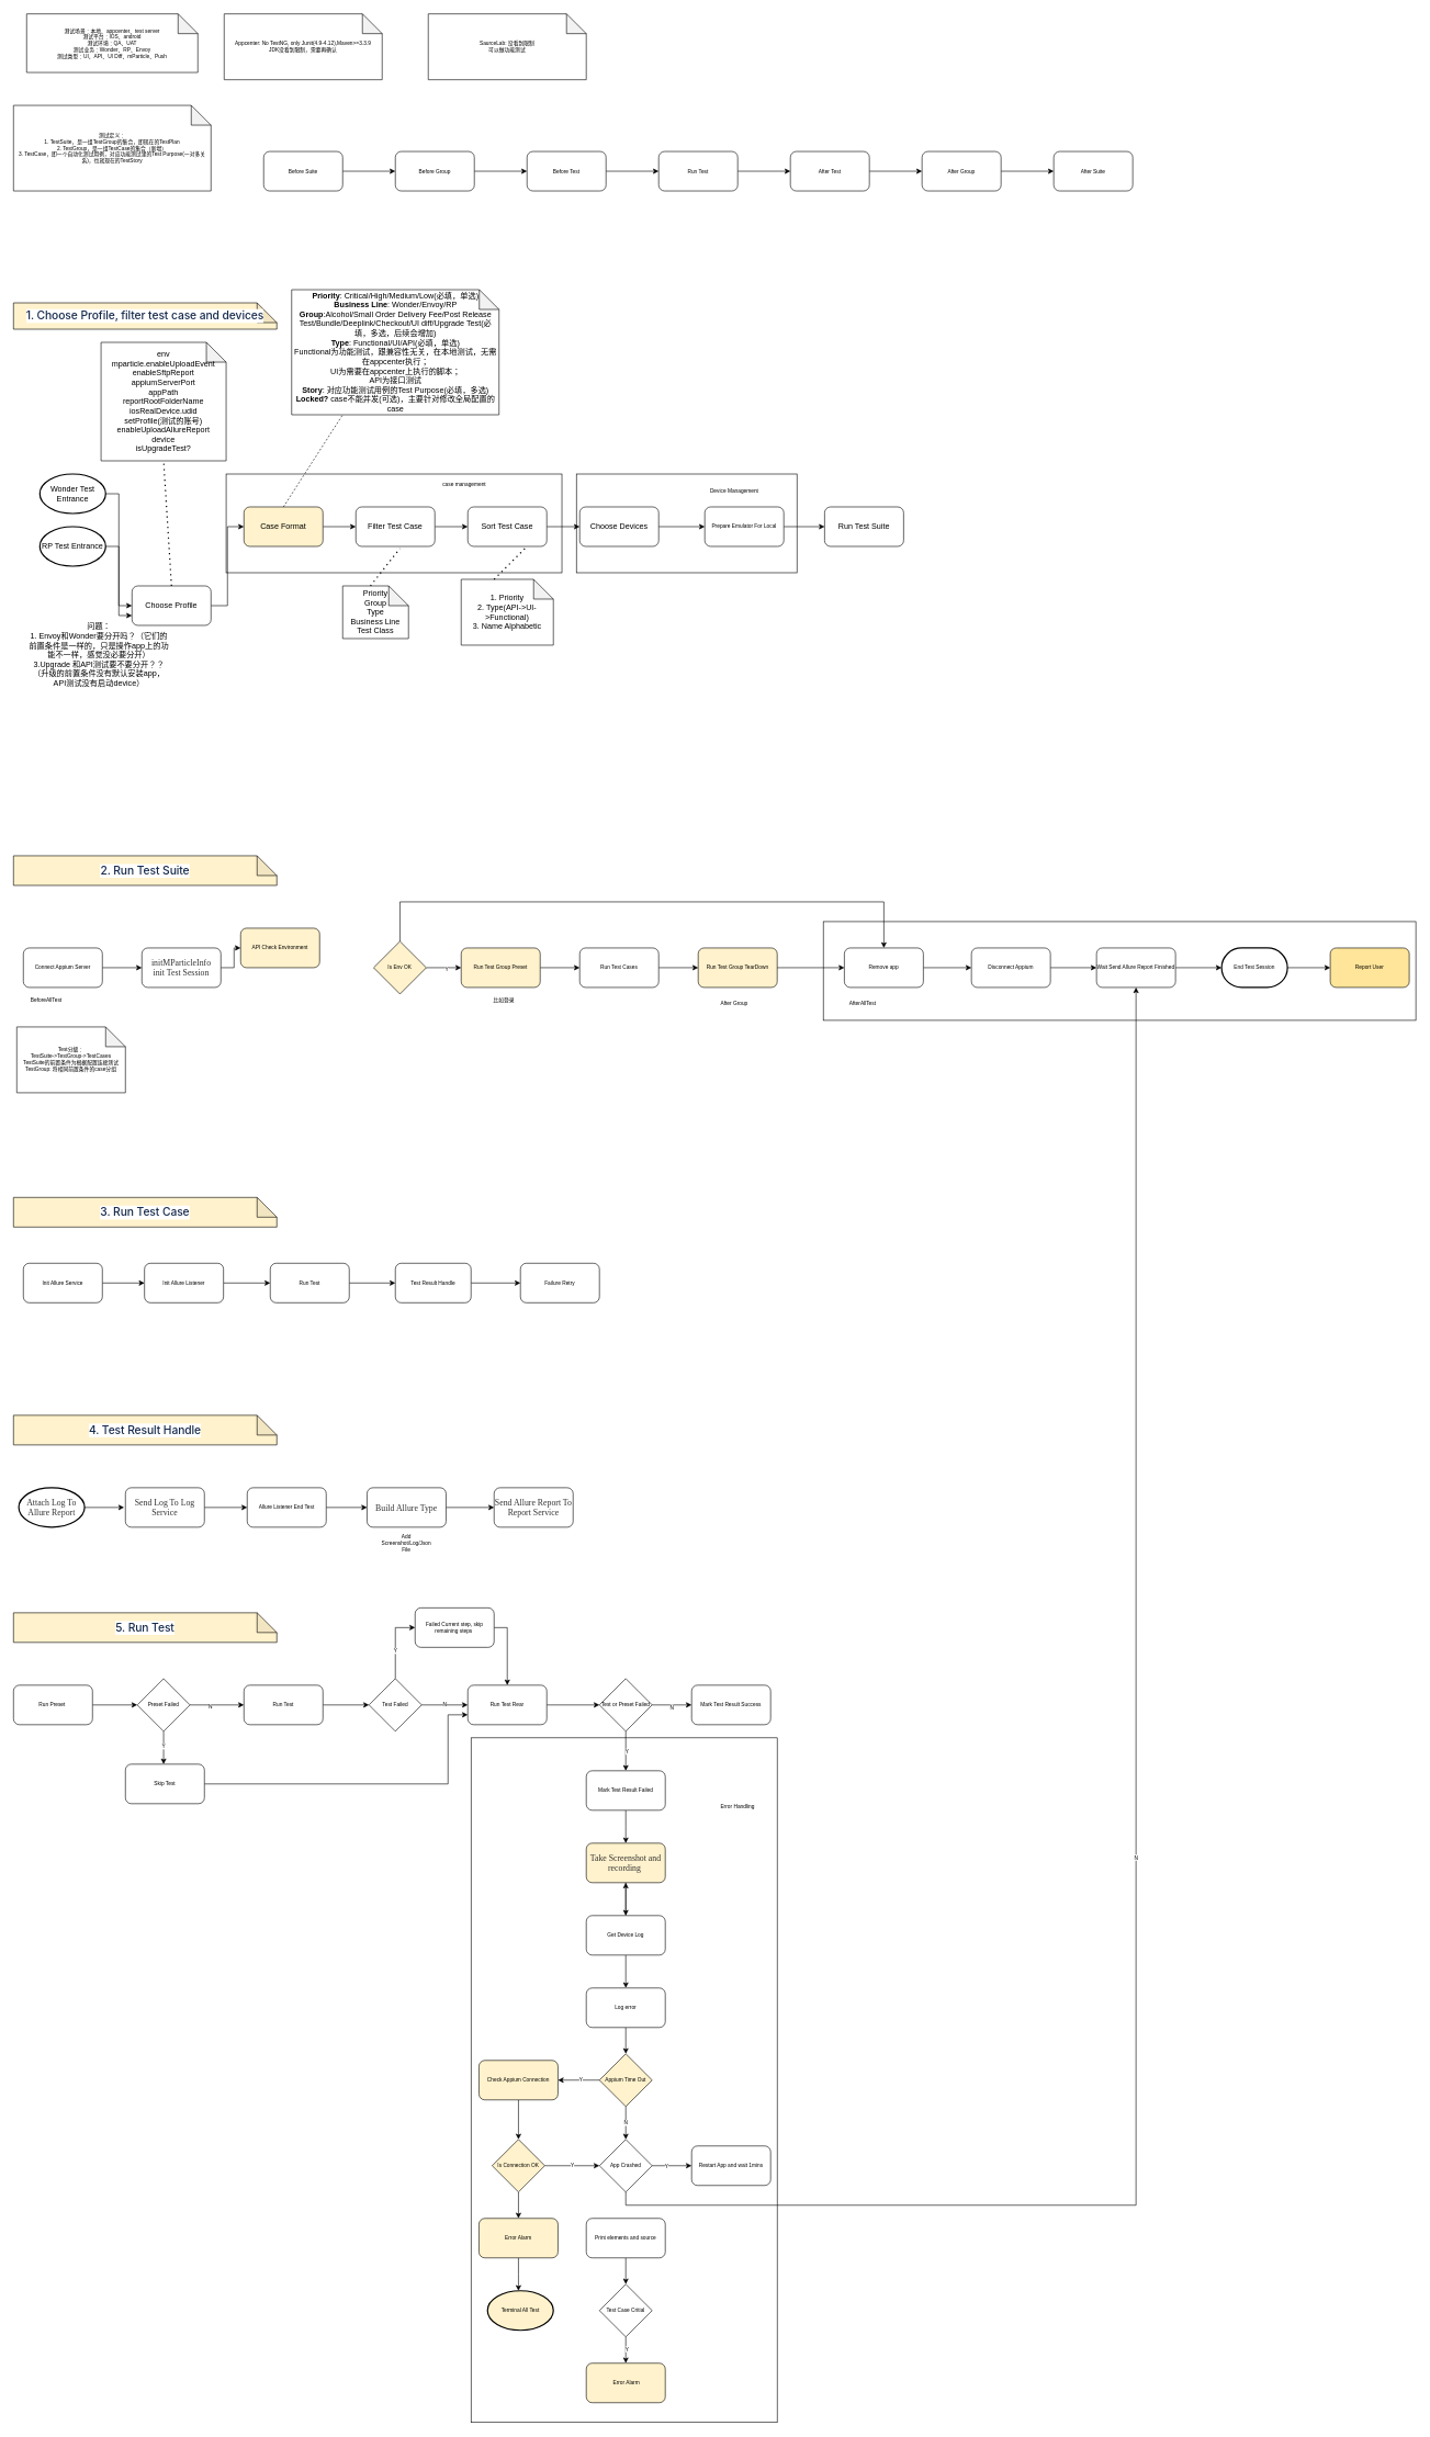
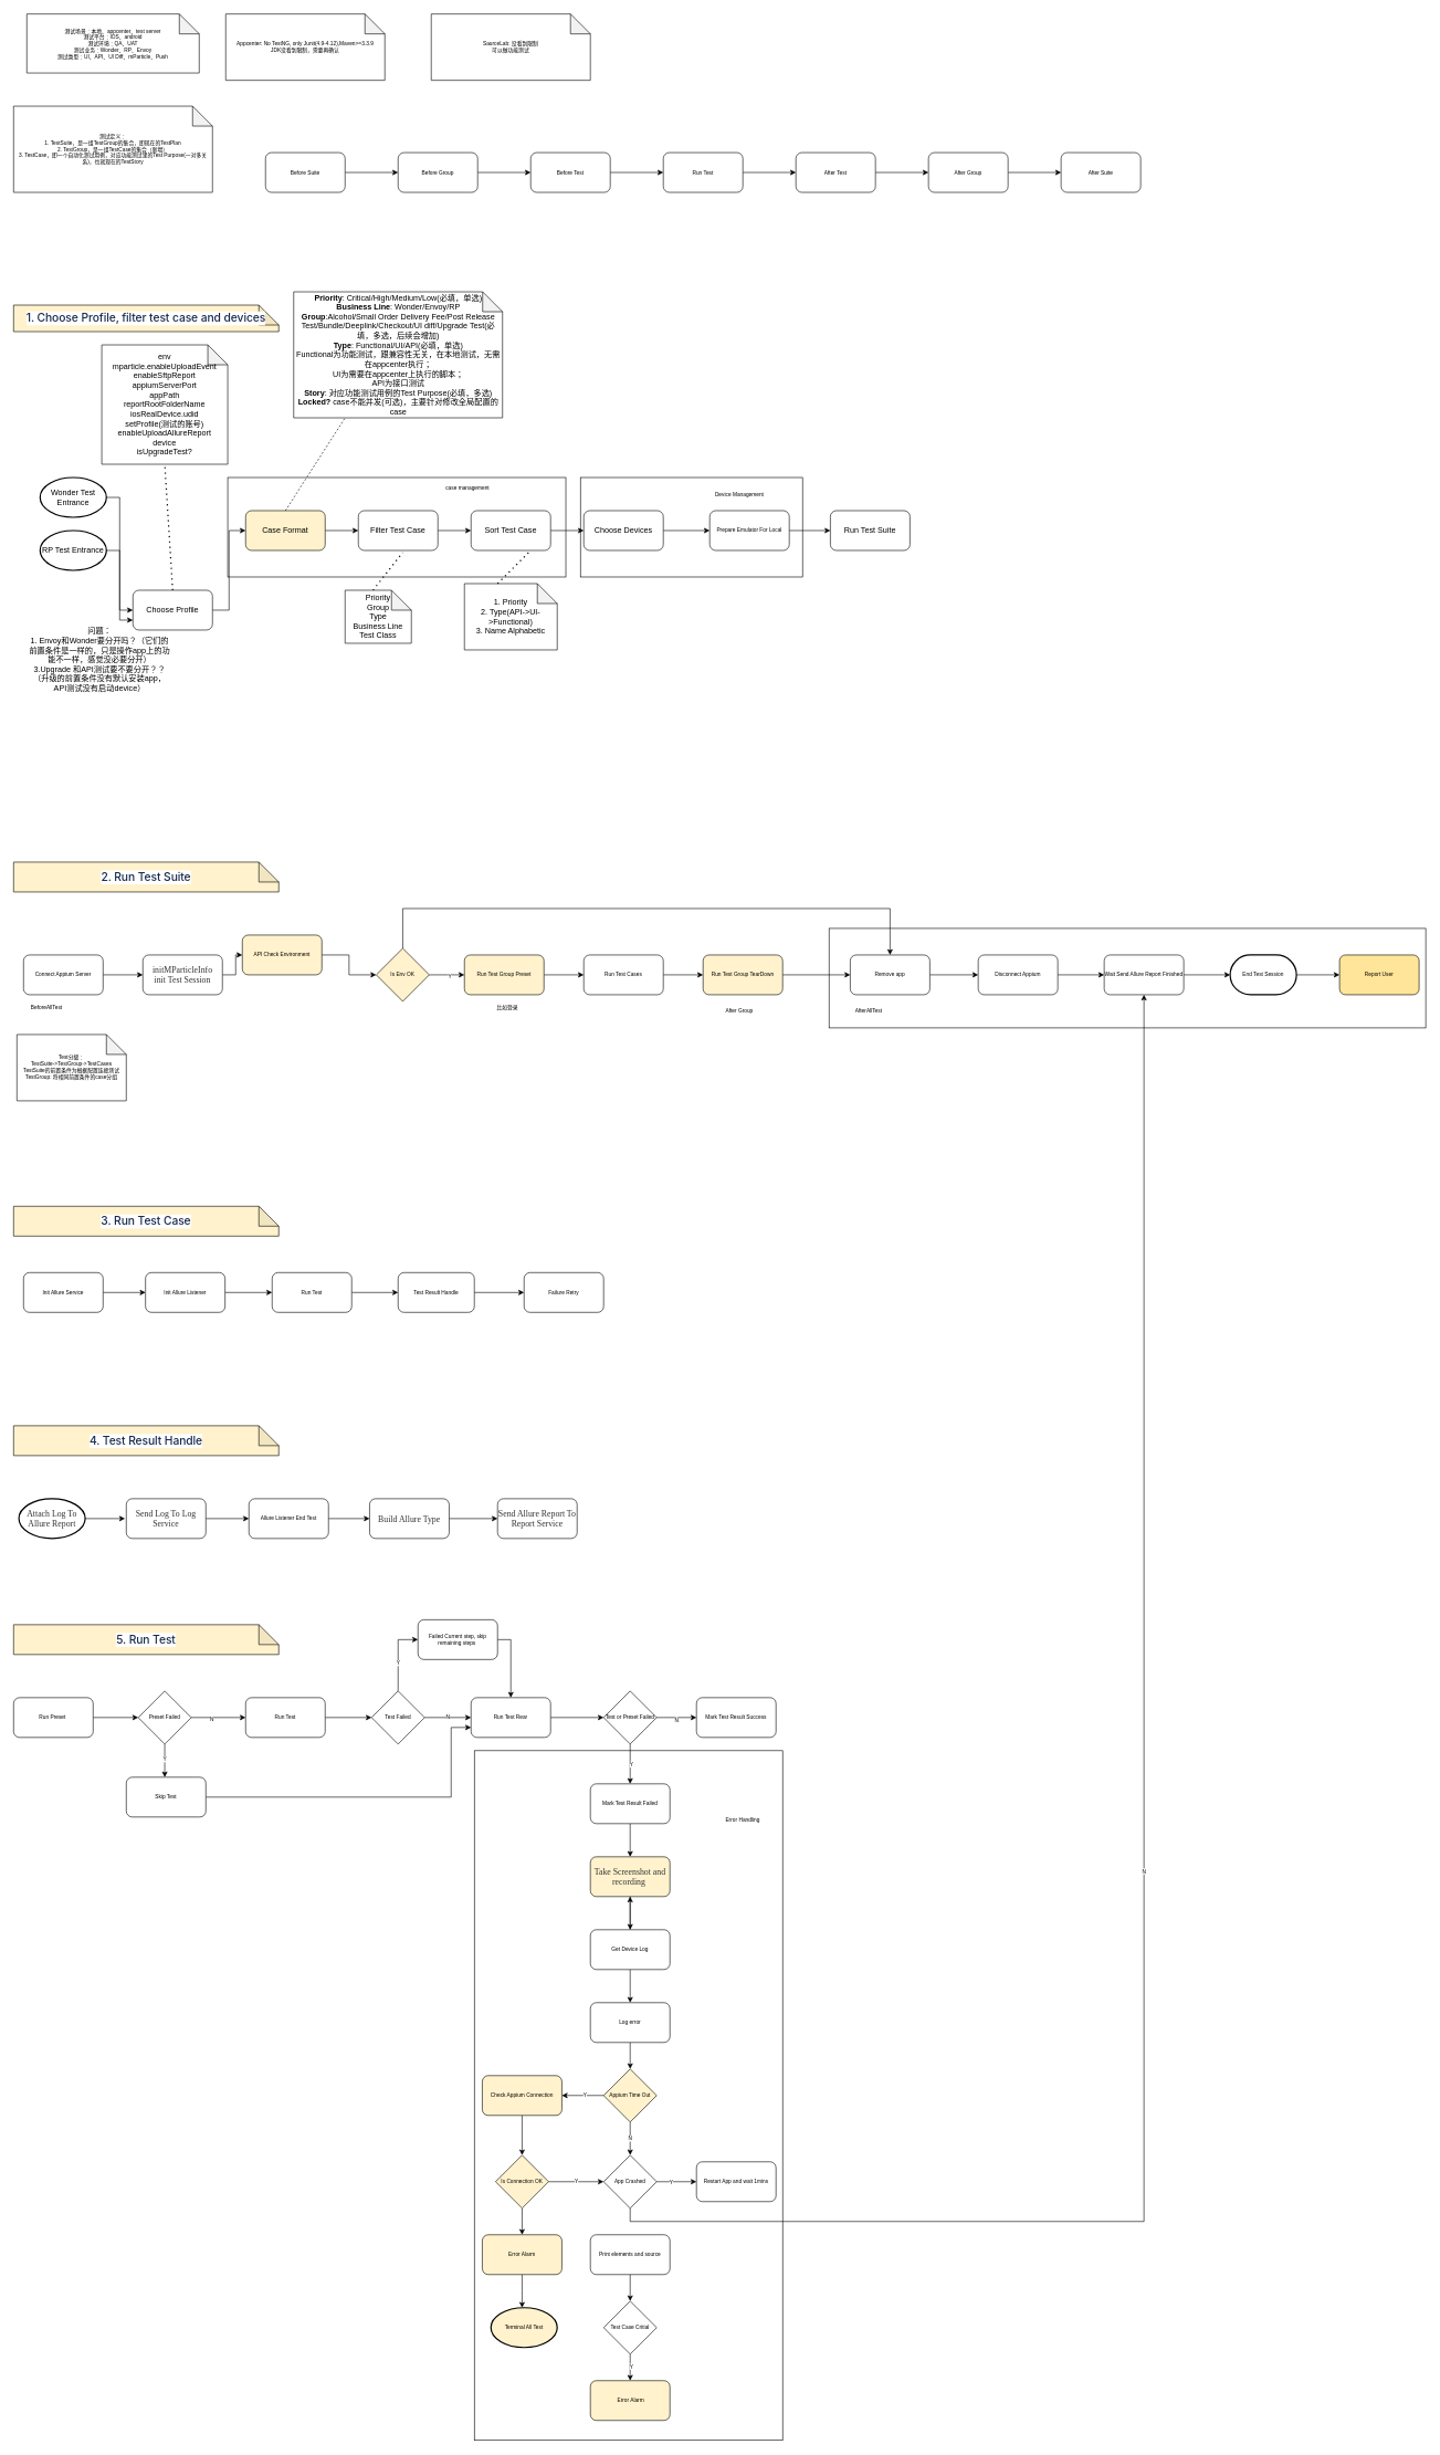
+ <mxCell id="146" style="edgeStyle=orthogonalEdgeStyle;rounded=0;orthogonalLoop=1;jettySize=auto;html=1;exitX=1;exitY=0.5;exitDx=0;exitDy=0;entryX=0;entryY=0.5;entryDx=0;entryDy=0;fontSize=8;" parent="1" source="147" target="151" edge="1"><mxGeometry relative="1" as="geometry" /></mxCell>
- <mxCell id="102" value="Add Screenshot/Log/Json File" style="text;html=1;strokeColor=none;fillColor=none;align=center;verticalAlign=middle;whiteSpace=wrap;rounded=0;fontSize=8;" parent="1" vertex="1"><mxGeometry x="587" y="2329" width="60" height="30" as="geometry" /></mxCell>
